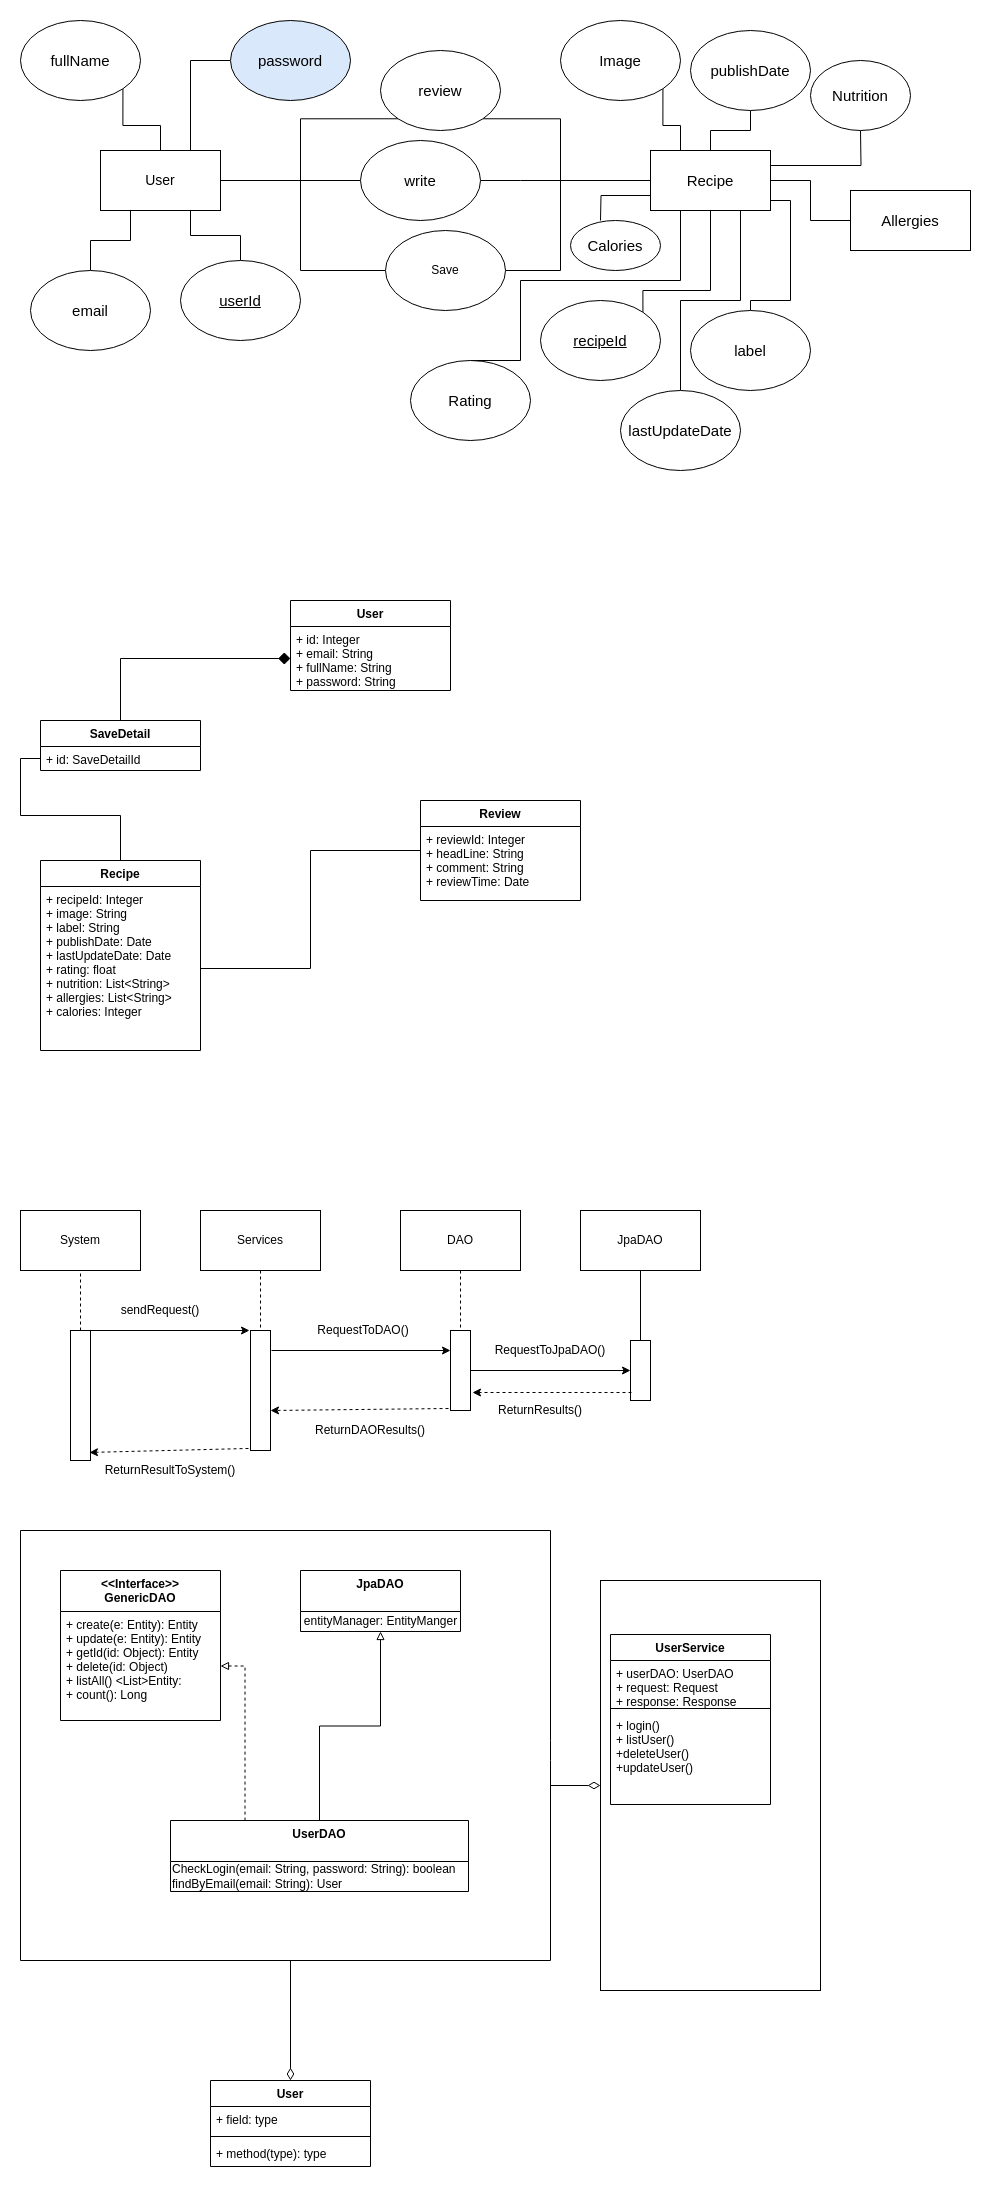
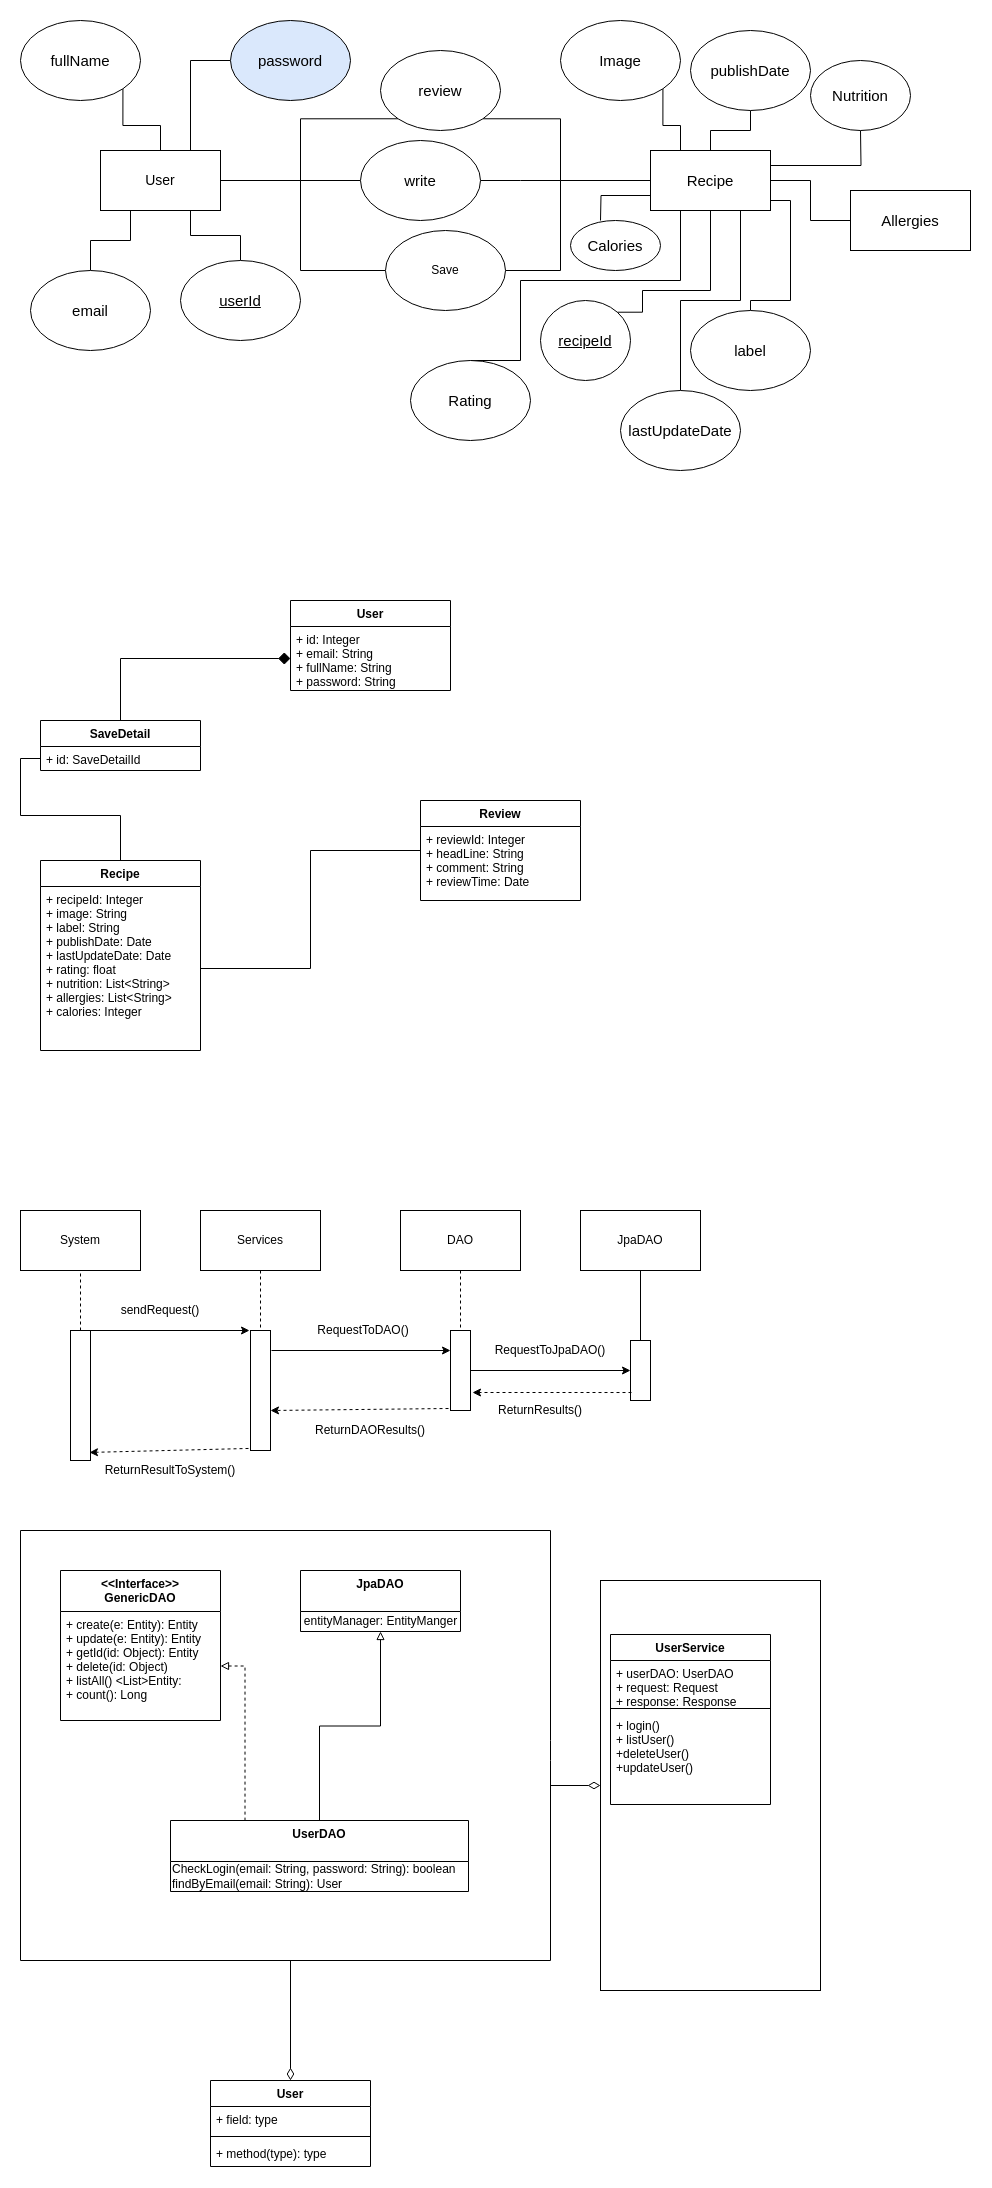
- <mxCell id="33" value="&lt;u&gt;&lt;font style=&quot;font-size: 15px&quot;&gt;recipeId&lt;/font&gt;&lt;/u&gt;" style="ellipse;whiteSpace=wrap;html=1;" parent="1" vertex="1"><mxGeometry x="540" y="300" width="120" height="80" as="geometry" /></mxCell>
+ <mxCell id="33" value="&lt;u&gt;&lt;font style=&quot;font-size: 15px&quot;&gt;recipeId&lt;/font&gt;&lt;/u&gt;" style="ellipse;whiteSpace=wrap;html=1;" parent="1" vertex="1"><mxGeometry x="540" y="300" width="90" height="80" as="geometry" /></mxCell>
